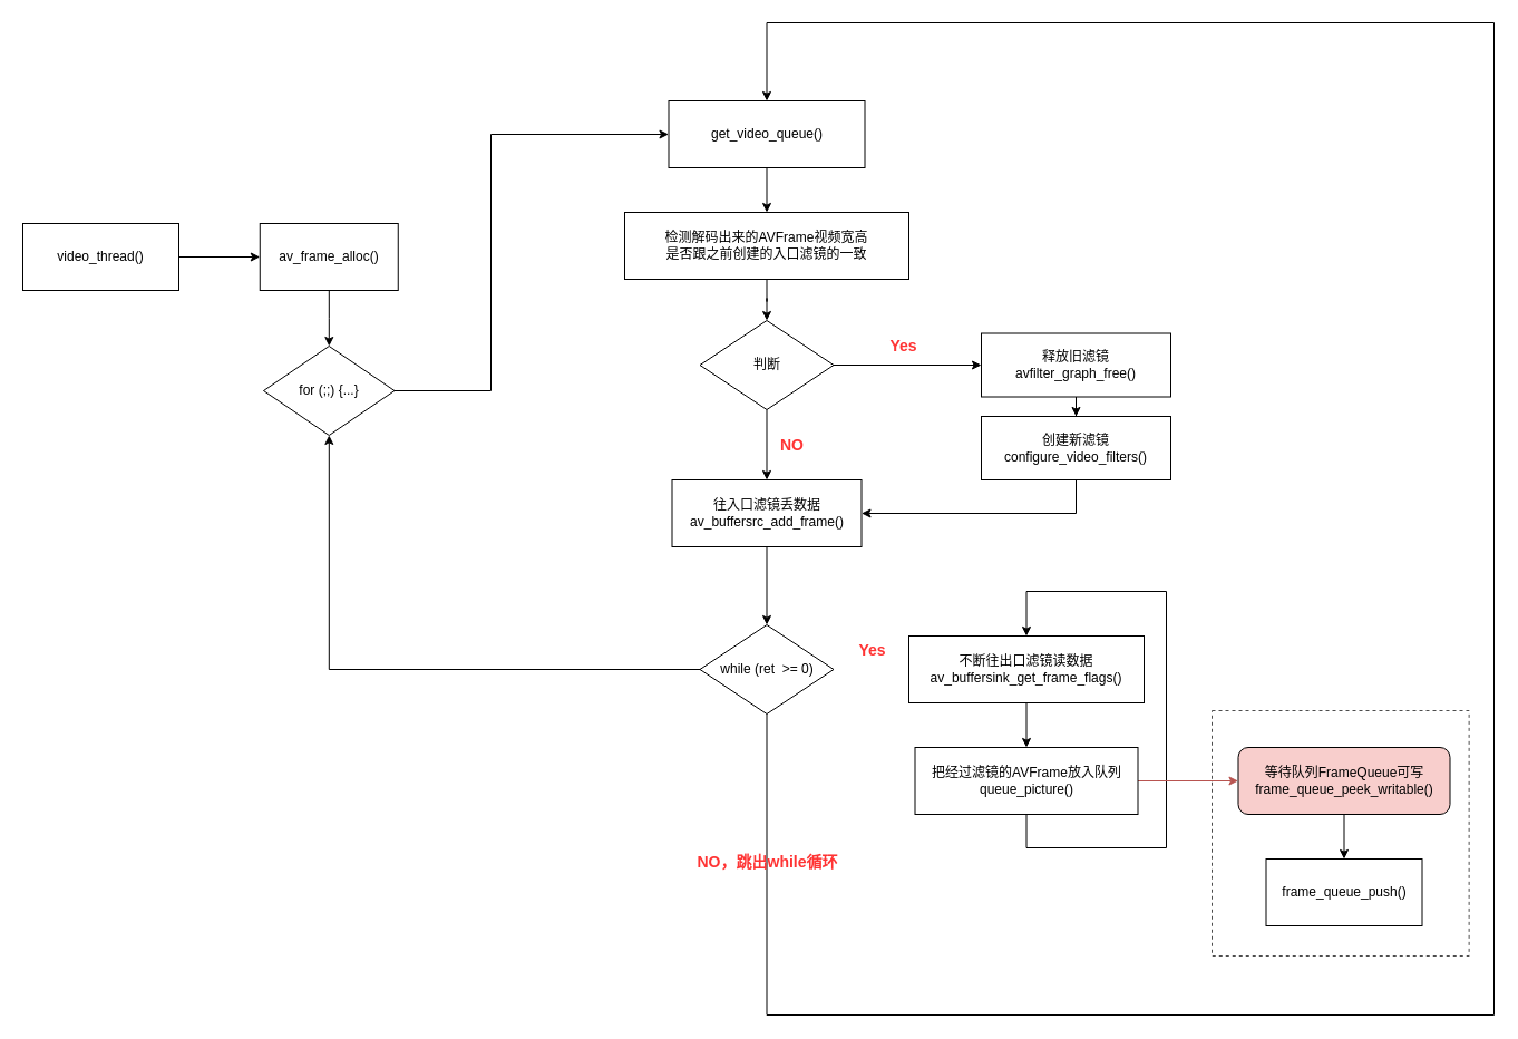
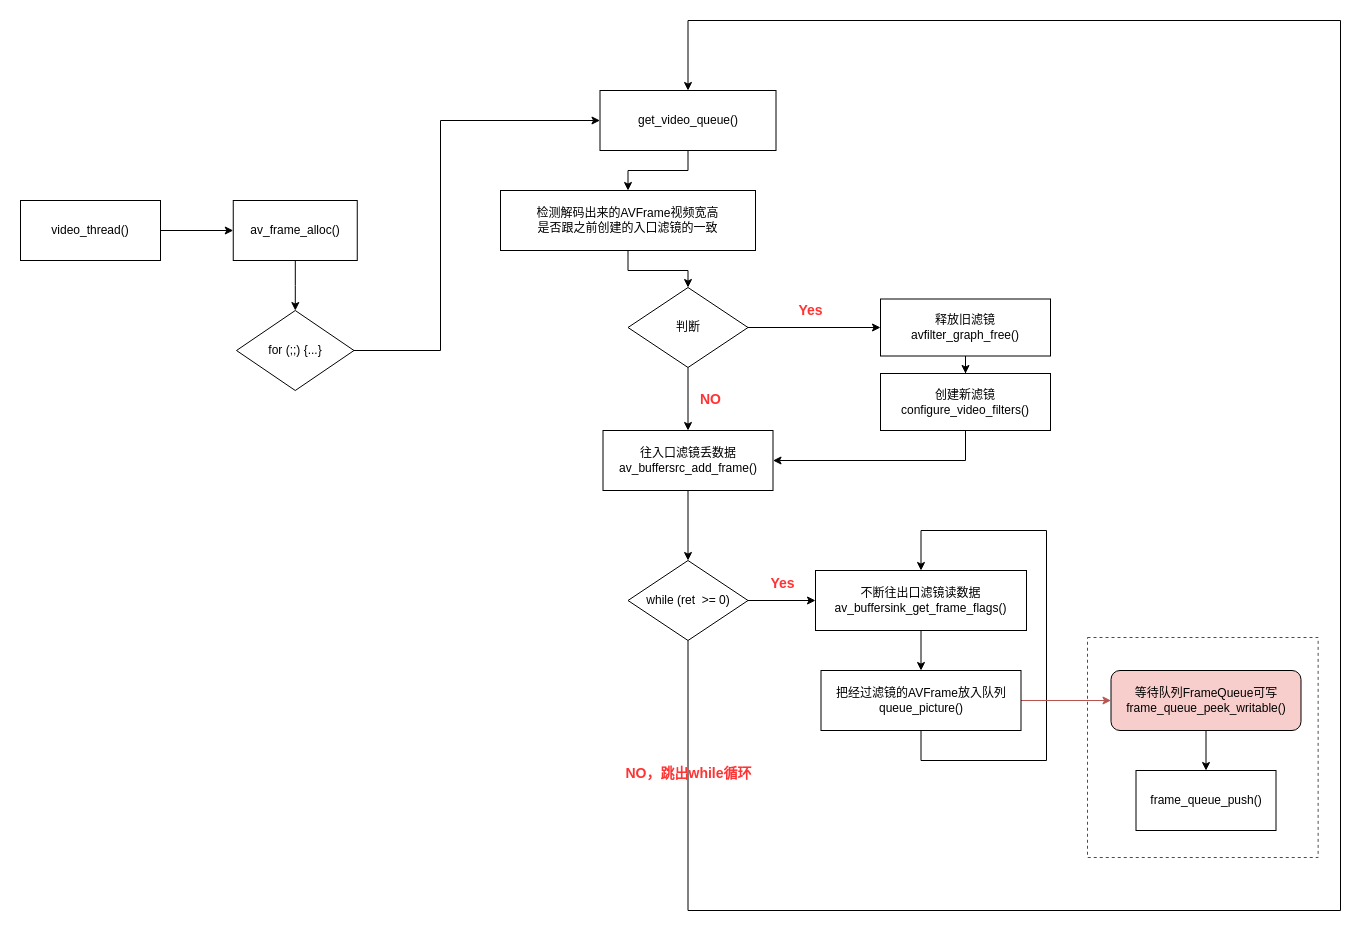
- <mxCell id="8" value="检测解码出来的AVFrame视频宽高&lt;br&gt;是否跟之前创建的入口滤镜的一致" style="rounded=0;whiteSpace=wrap;html=1;" parent="1" vertex="1"><mxGeometry x="560" y="190" width="255" height="60" as="geometry" /></mxCell>
+ <mxCell id="8" value="检测解码出来的AVFrame视频宽高&lt;br&gt;是否跟之前创建的入口滤镜的一致" style="rounded=0;whiteSpace=wrap;html=1;" parent="1" vertex="1"><mxGeometry x="500" y="190" width="255" height="60" as="geometry" /></mxCell>
- <mxCell id="26" style="edgeStyle=orthogonalEdgeStyle;rounded=0;orthogonalLoop=1;jettySize=auto;html=1;fontSize=16;" parent="1" source="28" target="20" edge="1"><mxGeometry relative="1" as="geometry" /></mxCell>
+ <mxCell id="26" style="edgeStyle=orthogonalEdgeStyle;rounded=0;orthogonalLoop=1;jettySize=auto;html=1;entryX=0;entryY=0.5;entryDx=0;entryDy=0;fontSize=16;" parent="1" source="28" target="16" edge="1"><mxGeometry relative="1" as="geometry" /></mxCell>
